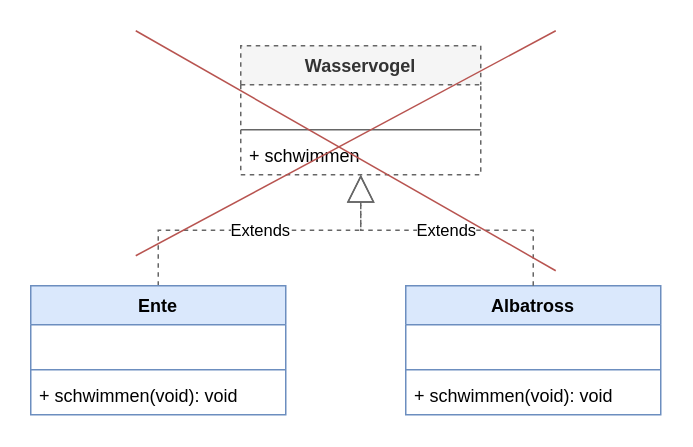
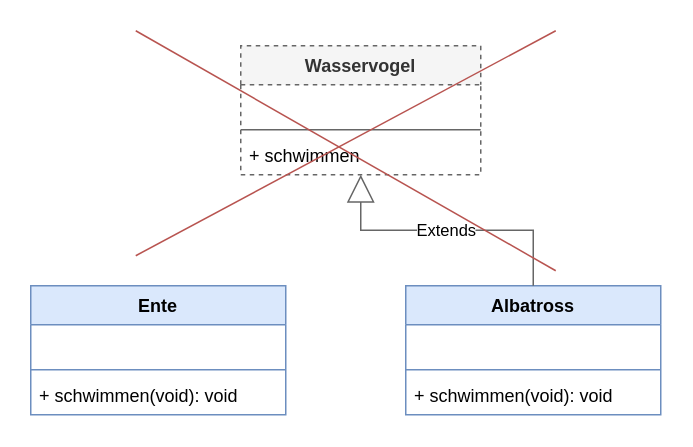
- <mxCell id="2" value="Extends" style="endArrow=block;endSize=16;endFill=0;html=1;rounded=0;exitX=0.5;exitY=0;exitDx=0;exitDy=0;edgeStyle=orthogonalEdgeStyle;fillColor=#f5f5f5;strokeColor=#666666;dashed=1;" edge="1" parent="1" source="3" target="11"><mxGeometry x="0.008" width="160" relative="1" as="geometry"><mxPoint x="355" y="156" as="sourcePoint" /><mxPoint x="240" y="170" as="targetPoint" /><mxPoint as="offset" /></mxGeometry></mxCell>
- <mxCell id="15" value="Extends" style="endArrow=block;endSize=16;endFill=0;html=1;rounded=0;edgeStyle=orthogonalEdgeStyle;fillColor=#f5f5f5;strokeColor=#666666;dashed=1;" edge="1" parent="1" source="7" target="11"><mxGeometry x="0.008" width="160" relative="1" as="geometry"><mxPoint x="115" y="200" as="sourcePoint" /><mxPoint x="250" y="126" as="targetPoint" /><mxPoint as="offset" /></mxGeometry></mxCell>
+ <mxCell id="15" value="Extends" style="endArrow=block;endSize=16;endFill=0;html=1;rounded=0;edgeStyle=orthogonalEdgeStyle;fillColor=#f5f5f5;strokeColor=#666666;dashed=0;" edge="1" parent="1" source="7" target="11"><mxGeometry x="0.008" width="160" relative="1" as="geometry"><mxPoint x="115" y="200" as="sourcePoint" /><mxPoint x="250" y="126" as="targetPoint" /><mxPoint as="offset" /></mxGeometry></mxCell>
